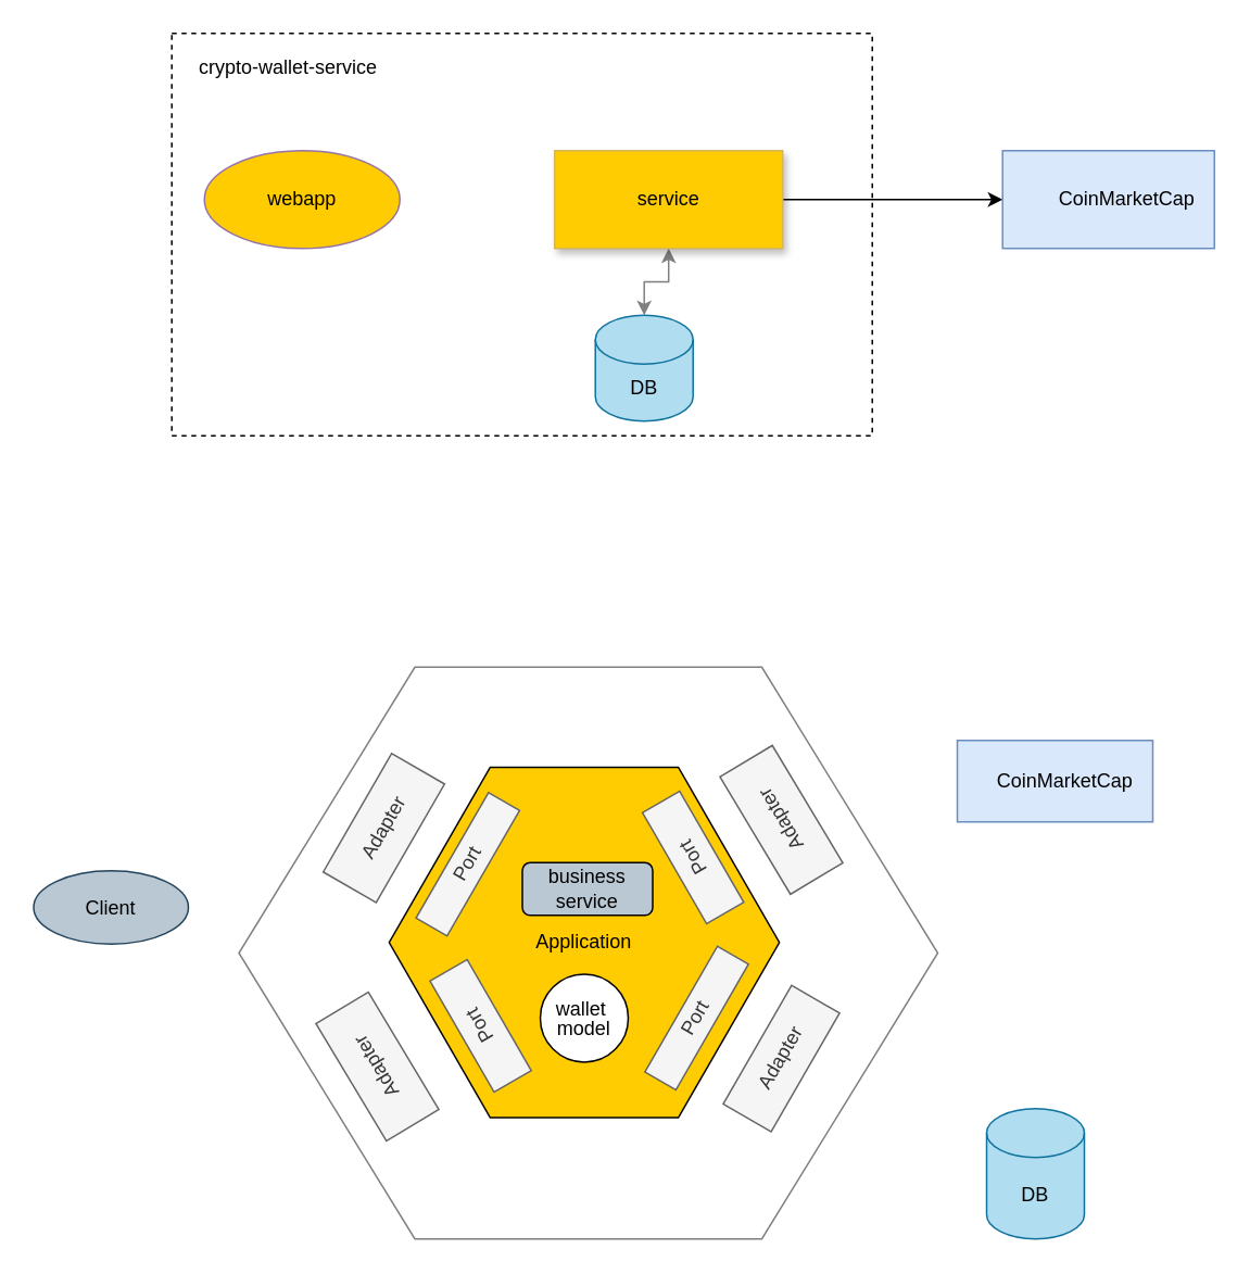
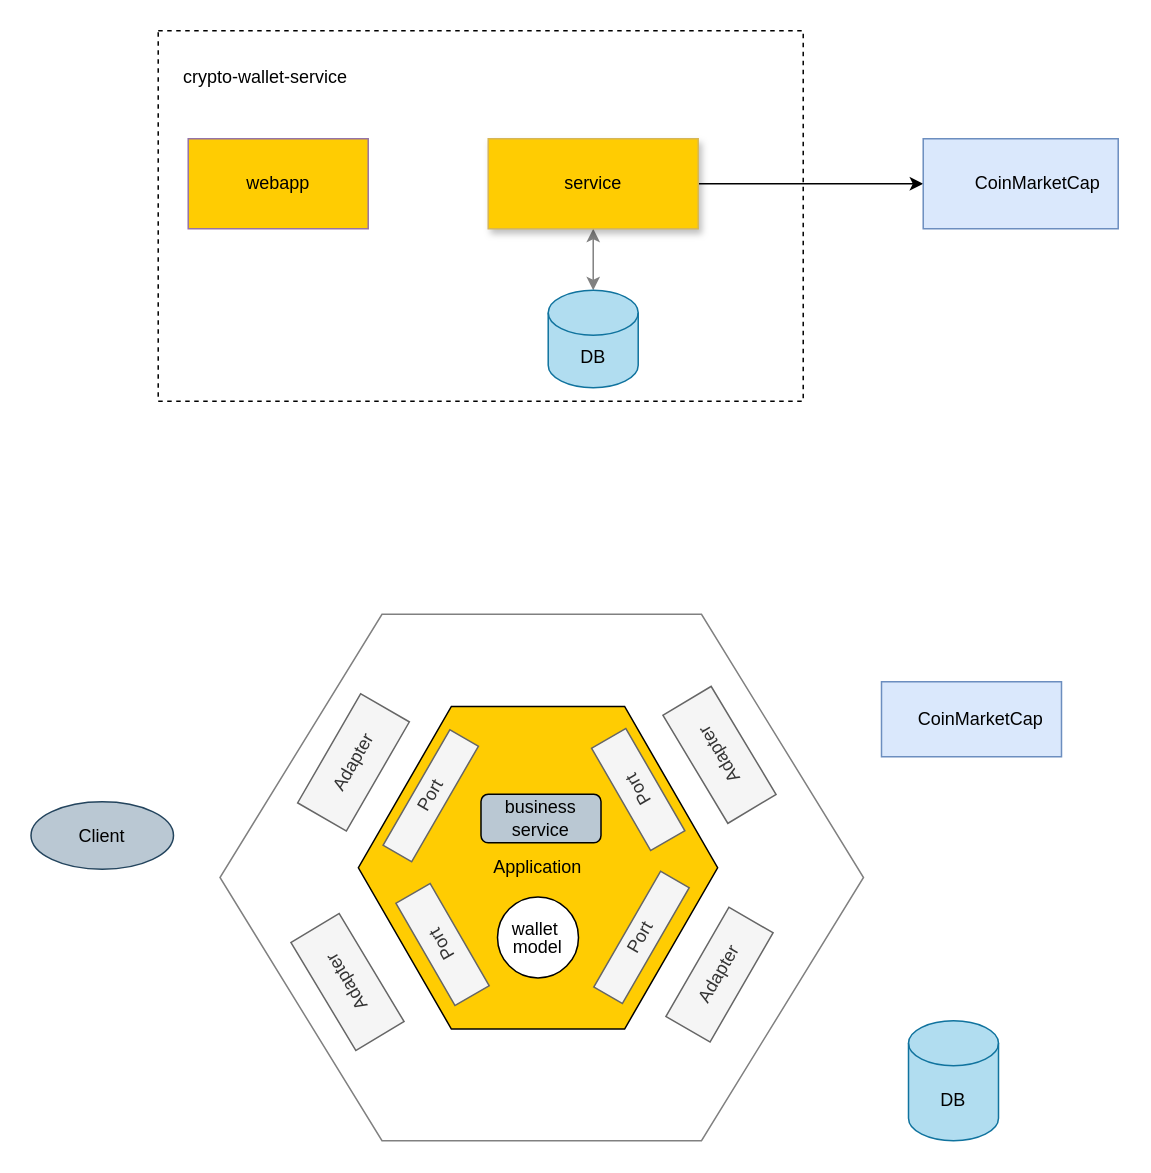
- <mxCell id="9" value="crypto-wallet-service" style="text;html=1;align=center;verticalAlign=middle;resizable=0;points=[];autosize=1;strokeColor=none;fillColor=none;" vertex="1" parent="1"><mxGeometry x="112.81" y="28" width="127" height="26" as="geometry" /></mxCell>
+ <mxCell id="9" value="crypto-wallet-service" style="text;html=1;align=center;verticalAlign=middle;resizable=0;points=[];autosize=1;strokeColor=none;fillColor=none;" vertex="1" parent="1"><mxGeometry x="112.81" y="38" width="127" height="26" as="geometry" /></mxCell>
- <mxCell id="8" value="webapp" style="ellipse;whiteSpace=wrap;html=1;fillColor=#FFCC02;strokeColor=#9673a6;" vertex="1" parent="1"><mxGeometry x="124.81" y="92" width="120" height="60" as="geometry" /></mxCell>
+ <mxCell id="8" value="webapp" style="rounded=0;whiteSpace=wrap;html=1;fillColor=#FFCC02;strokeColor=#9673a6;" vertex="1" parent="1"><mxGeometry x="124.81" y="92" width="120" height="60" as="geometry" /></mxCell>
- <mxCell id="5" value="service" style="rounded=0;whiteSpace=wrap;html=1;fillColor=#FFCC02;strokeColor=#d6b656;shadow=1;" vertex="1" parent="1"><mxGeometry x="339.81" y="92" width="140" height="60" as="geometry" /></mxCell>
+ <mxCell id="5" value="service" style="rounded=0;whiteSpace=wrap;html=1;fillColor=#FFCC02;strokeColor=#d6b656;shadow=1;" vertex="1" parent="1"><mxGeometry x="324.81" y="92" width="140" height="60" as="geometry" /></mxCell>
